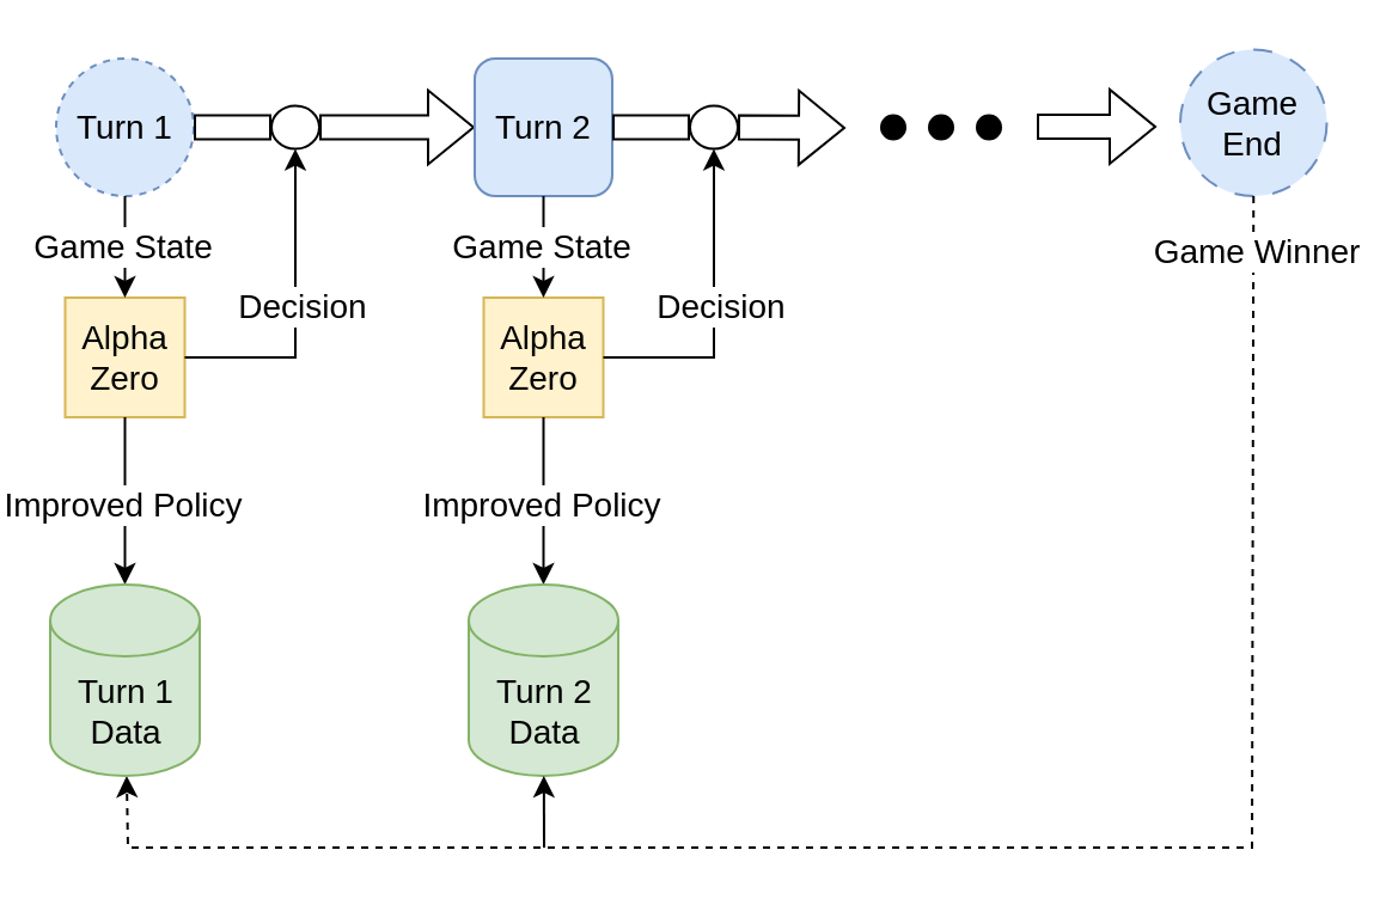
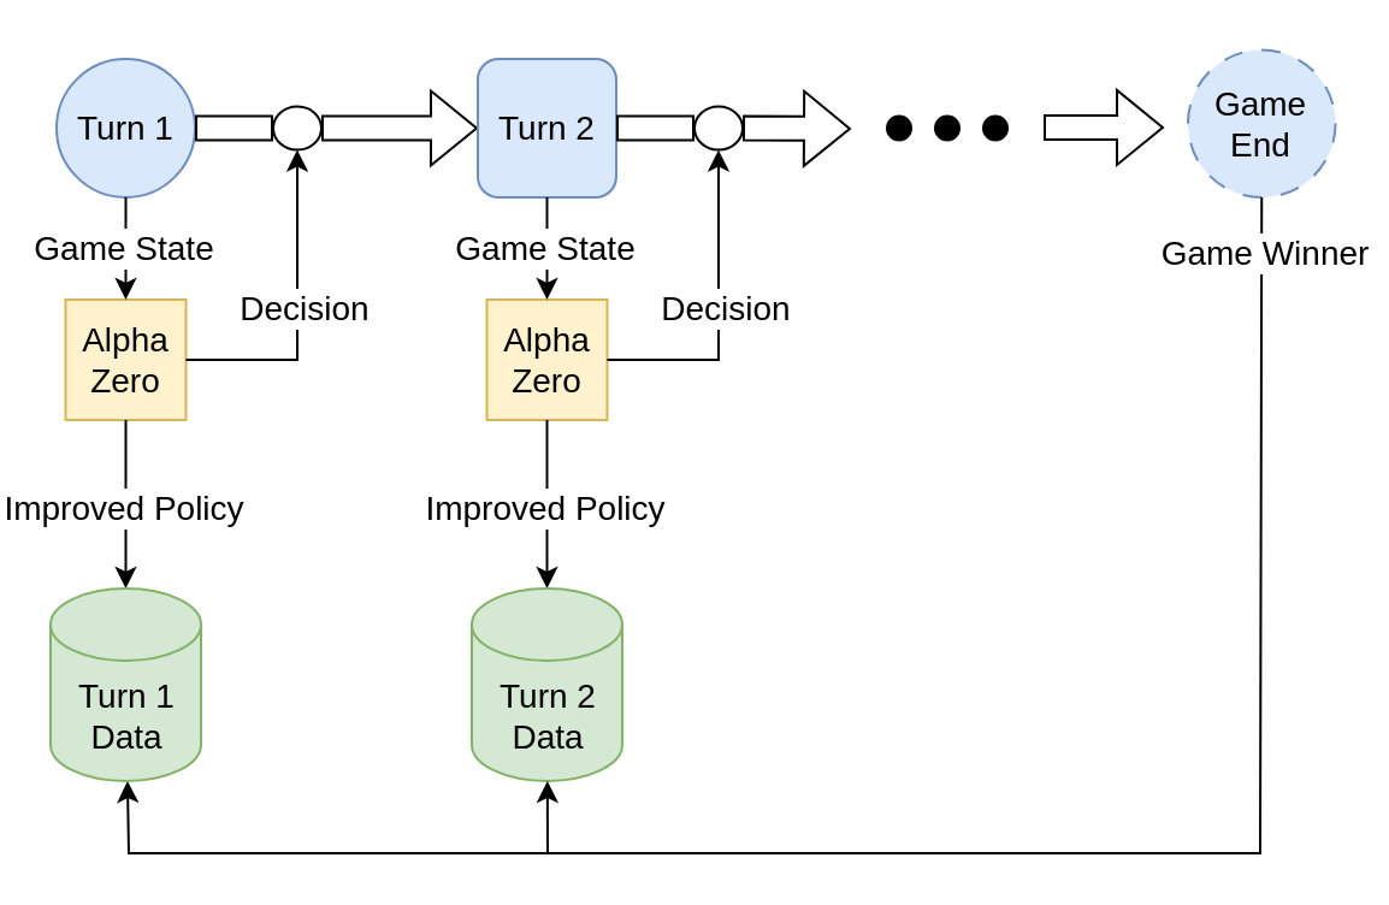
- <mxCell id="2" value="Turn 1" style="ellipse;whiteSpace=wrap;html=1;aspect=fixed;fillColor=#dae8fc;strokeColor=#6c8ebf;fontSize=14;dashed=1;" vertex="1" parent="1"><mxGeometry x="23" y="24" width="57.5" height="57.5" as="geometry" /></mxCell>
+ <mxCell id="2" value="Turn 1" style="ellipse;whiteSpace=wrap;html=1;aspect=fixed;fillColor=#dae8fc;strokeColor=#6c8ebf;fontSize=14;" vertex="1" parent="1"><mxGeometry x="23" y="24" width="57.5" height="57.5" as="geometry" /></mxCell>
- <mxCell id="9" value="" style="endArrow=classic;html=1;rounded=0;exitX=0.5;exitY=1;exitDx=0;exitDy=0;fontSize=14;dashed=1;" edge="1" parent="1" source="7" target="20"><mxGeometry width="50" height="50" relative="1" as="geometry"><mxPoint x="383" y="134" as="sourcePoint" /><mxPoint x="523" y="354" as="targetPoint" /><Array as="points"><mxPoint x="523" y="354" /><mxPoint x="53" y="354" /></Array></mxGeometry></mxCell>
+ <mxCell id="9" value="" style="endArrow=classic;html=1;rounded=0;exitX=0.5;exitY=1;exitDx=0;exitDy=0;fontSize=14;" edge="1" parent="1" source="7" target="20"><mxGeometry width="50" height="50" relative="1" as="geometry"><mxPoint x="383" y="134" as="sourcePoint" /><mxPoint x="523" y="354" as="targetPoint" /><Array as="points"><mxPoint x="523" y="354" /><mxPoint x="53" y="354" /></Array></mxGeometry></mxCell>
